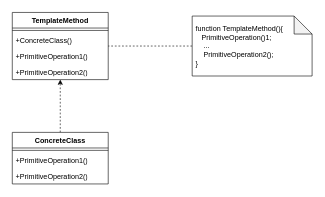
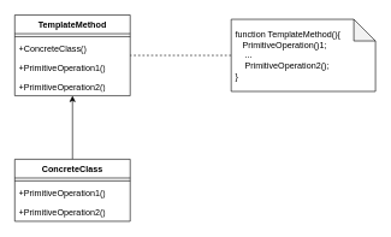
- <mxCell id="7" style="edgeStyle=none;rounded=0;orthogonalLoop=1;jettySize=auto;html=1;dashed=1;" edge="1" parent="1" source="8" target="2"><mxGeometry relative="1" as="geometry" /></mxCell>
+ <mxCell id="7" style="edgeStyle=none;rounded=0;orthogonalLoop=1;jettySize=auto;html=1;" edge="1" parent="1" source="8" target="2"><mxGeometry relative="1" as="geometry" /></mxCell>
